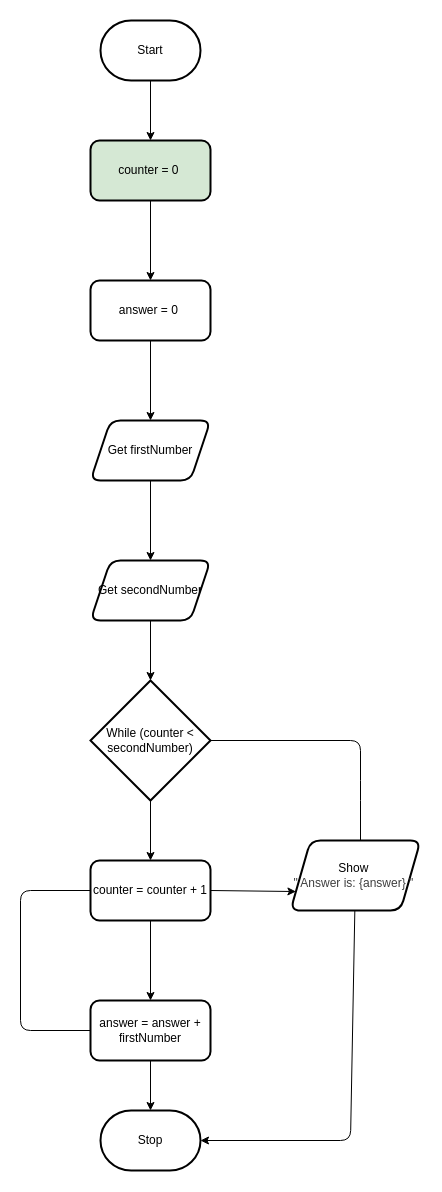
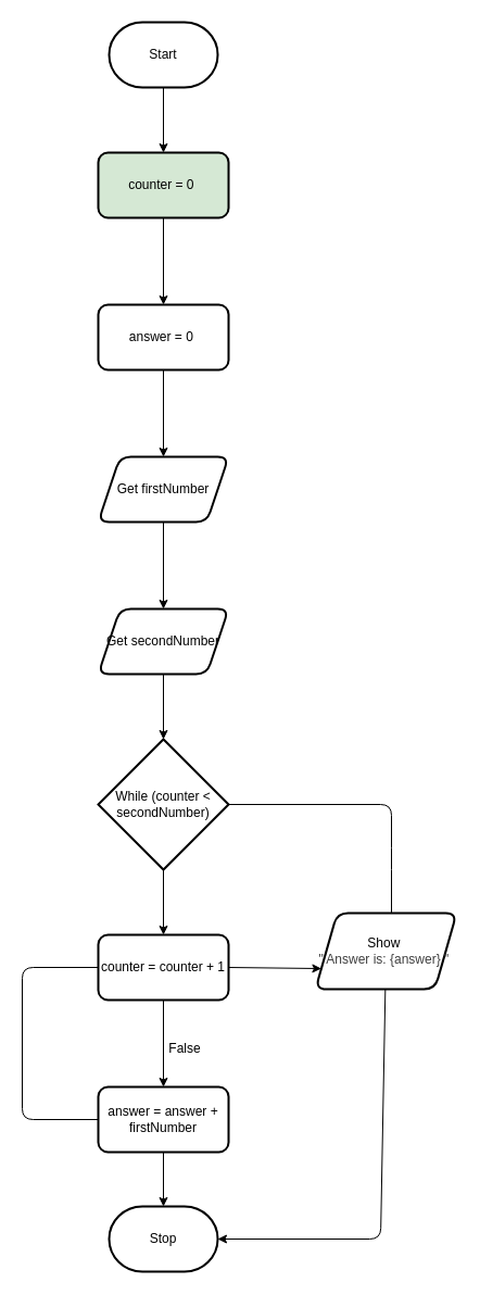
+ <mxCell id="22" value="False" style="text;strokeColor=none;align=center;fillColor=none;html=1;verticalAlign=middle;whiteSpace=wrap;rounded=0;" vertex="1" parent="1"><mxGeometry x="140" y="950" width="60" height="30" as="geometry" /></mxCell>
